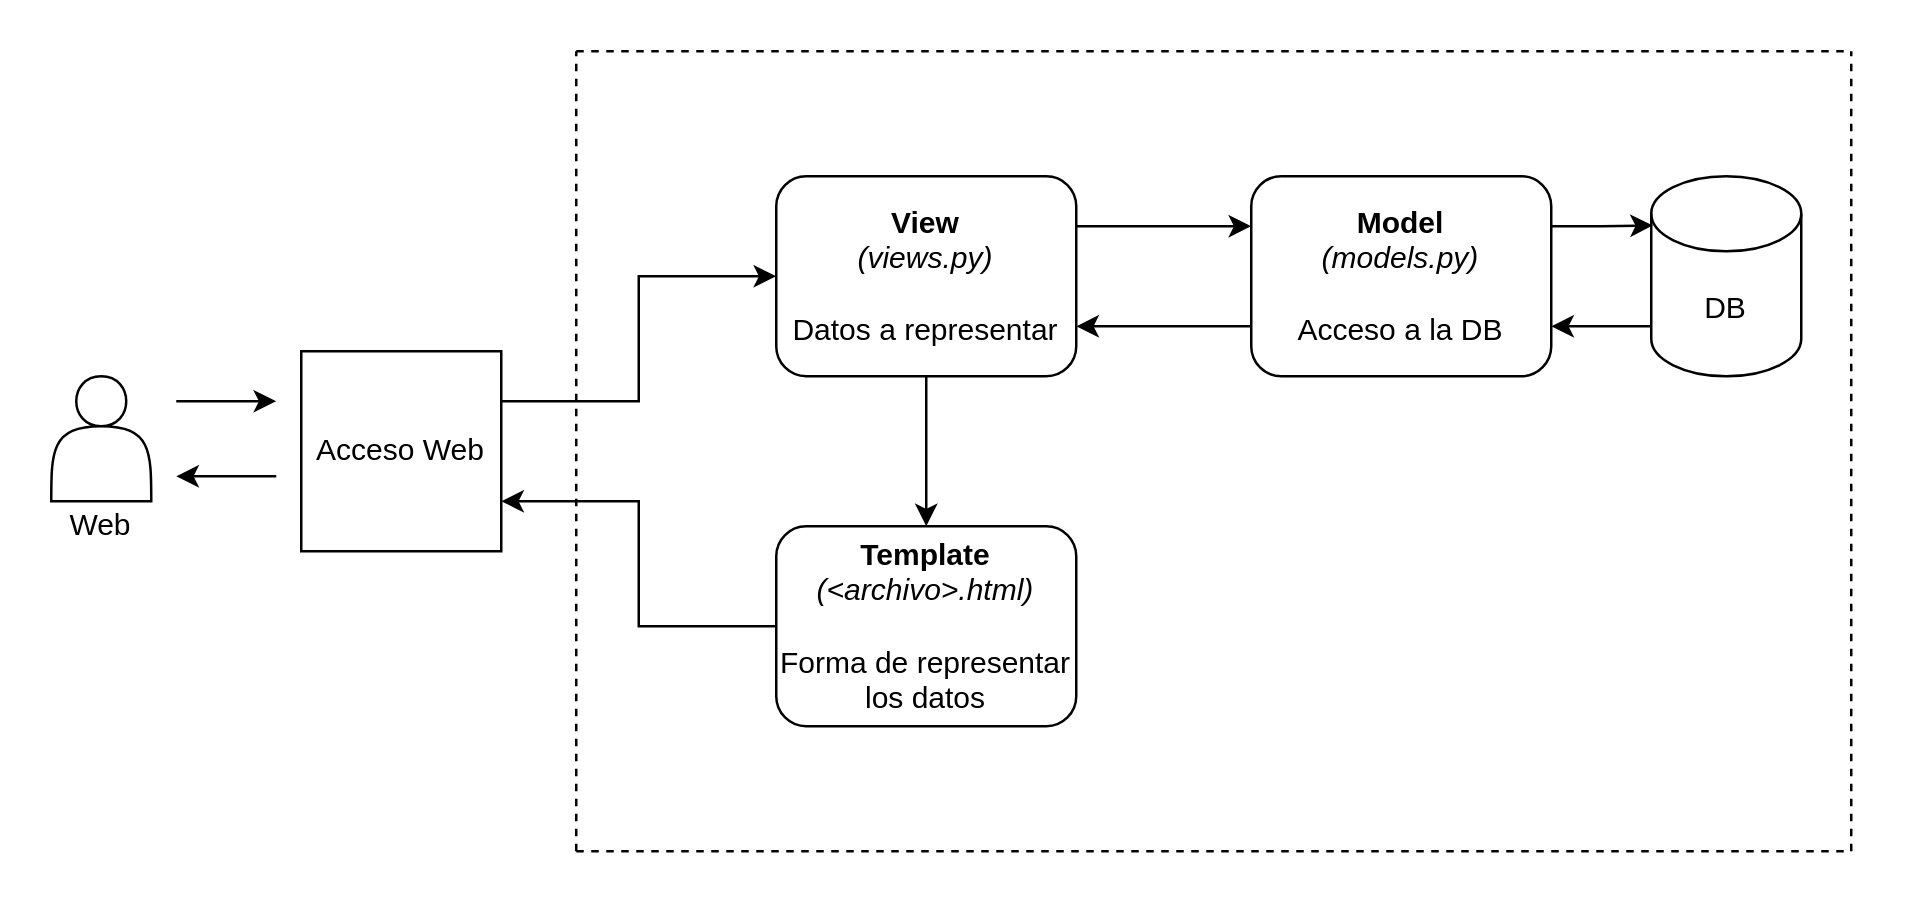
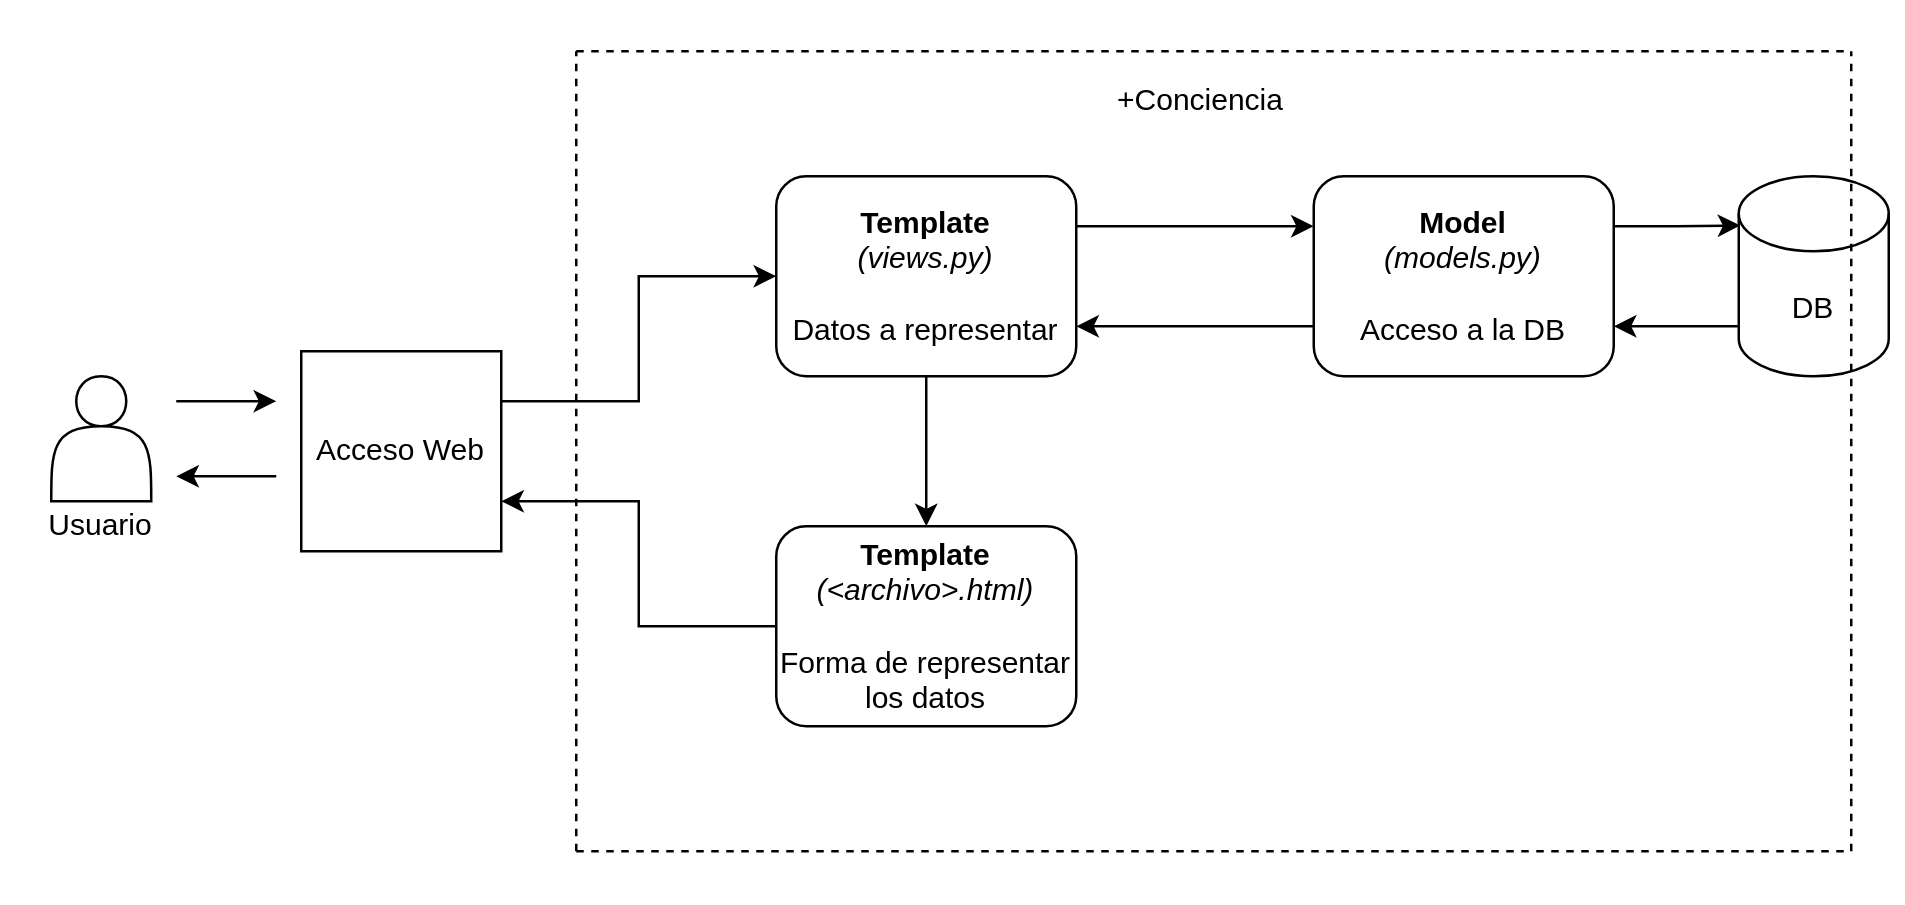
+ <mxCell id="21" value="+Conciencia" style="text;html=1;strokeColor=none;fillColor=none;align=center;verticalAlign=middle;whiteSpace=wrap;rounded=0;shadow=0;glass=0;dashed=1;" vertex="1" parent="1"><mxGeometry x="440" y="30" width="80" height="20" as="geometry" /></mxCell>
- <mxCell id="16" value="&lt;b&gt;View&lt;/b&gt;&lt;i&gt;&lt;br&gt;(views.py)&lt;br&gt;&lt;/i&gt;&lt;br&gt;Datos a representar" style="rounded=1;whiteSpace=wrap;html=1;" vertex="1" parent="1"><mxGeometry x="310" y="70" width="120" height="80" as="geometry" /></mxCell>
+ <mxCell id="16" value="&lt;b&gt;Template&lt;/b&gt;&lt;i&gt;&lt;br&gt;(views.py)&lt;br&gt;&lt;/i&gt;&lt;br&gt;Datos a representar" style="rounded=1;whiteSpace=wrap;html=1;" vertex="1" parent="1"><mxGeometry x="310" y="70" width="120" height="80" as="geometry" /></mxCell>
- <mxCell id="8" value="&lt;b&gt;Model&lt;/b&gt;&lt;br&gt;&lt;i&gt;(models.py)&lt;/i&gt;&lt;br&gt;&lt;br&gt;Acceso a la DB" style="rounded=1;whiteSpace=wrap;html=1;" vertex="1" parent="1"><mxGeometry x="500" y="70" width="120" height="80" as="geometry" /></mxCell>
+ <mxCell id="8" value="&lt;b&gt;Model&lt;/b&gt;&lt;br&gt;&lt;i&gt;(models.py)&lt;/i&gt;&lt;br&gt;&lt;br&gt;Acceso a la DB" style="rounded=1;whiteSpace=wrap;html=1;" vertex="1" parent="1"><mxGeometry x="525" y="70" width="120" height="80" as="geometry" /></mxCell>
- <mxCell id="4" value="DB" style="shape=cylinder3;whiteSpace=wrap;html=1;boundedLbl=1;backgroundOutline=1;size=15;" vertex="1" parent="1"><mxGeometry x="660" y="70" width="60" height="80" as="geometry" /></mxCell>
+ <mxCell id="4" value="DB" style="shape=cylinder3;whiteSpace=wrap;html=1;boundedLbl=1;backgroundOutline=1;size=15;" vertex="1" parent="1"><mxGeometry x="695" y="70" width="60" height="80" as="geometry" /></mxCell>
- <mxCell id="22" value="Web" style="text;html=1;strokeColor=none;fillColor=none;align=center;verticalAlign=middle;whiteSpace=wrap;rounded=0;shadow=0;glass=0;dashed=1;" vertex="1" parent="1"><mxGeometry x="20" y="200" width="40" height="20" as="geometry" /></mxCell>
+ <mxCell id="22" value="Usuario" style="text;html=1;strokeColor=none;fillColor=none;align=center;verticalAlign=middle;whiteSpace=wrap;rounded=0;shadow=0;glass=0;dashed=1;" vertex="1" parent="1"><mxGeometry x="20" y="200" width="40" height="20" as="geometry" /></mxCell>
